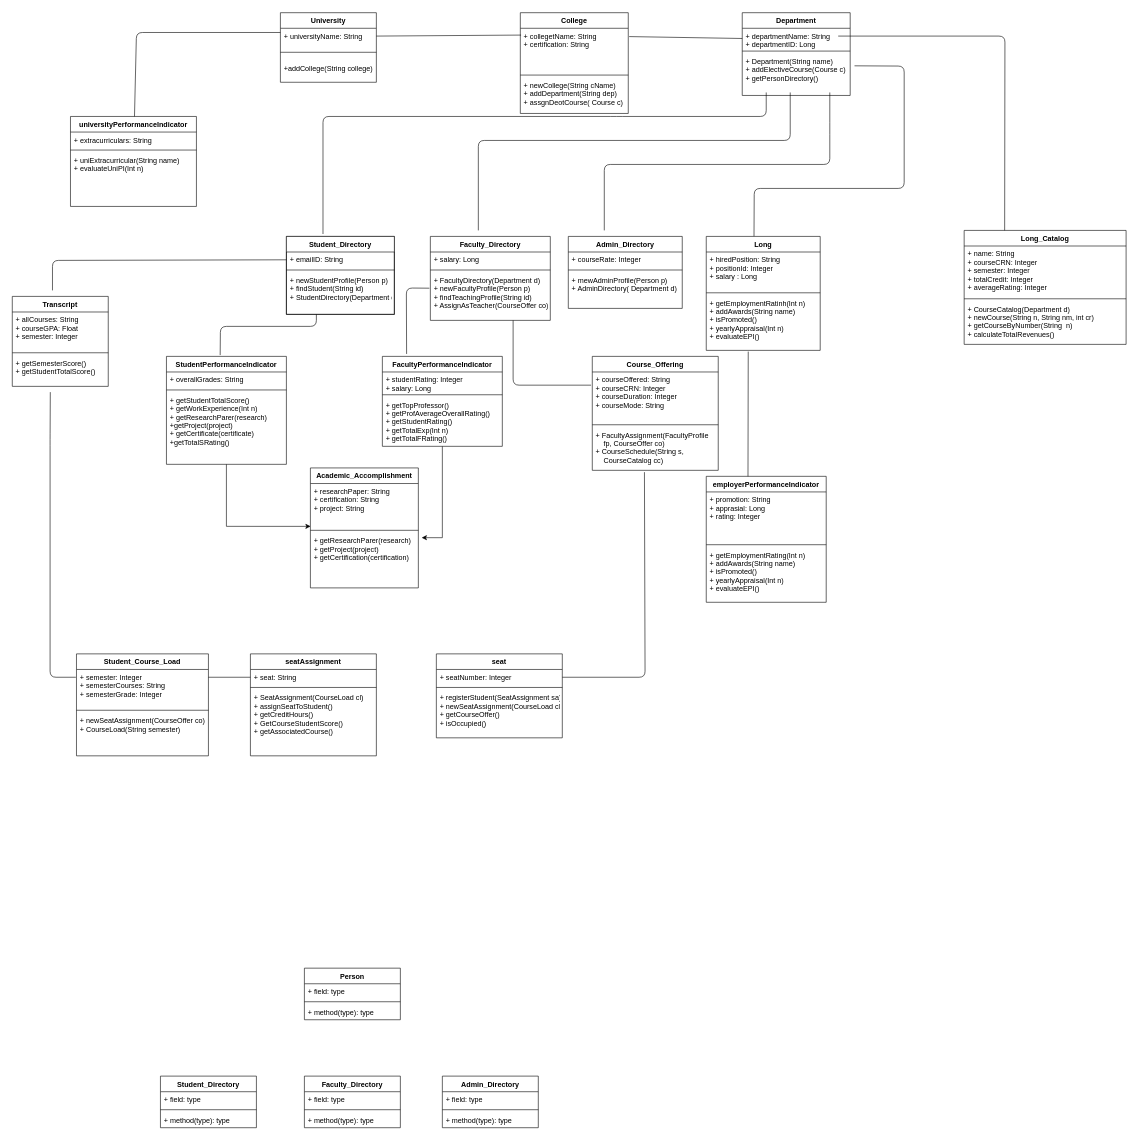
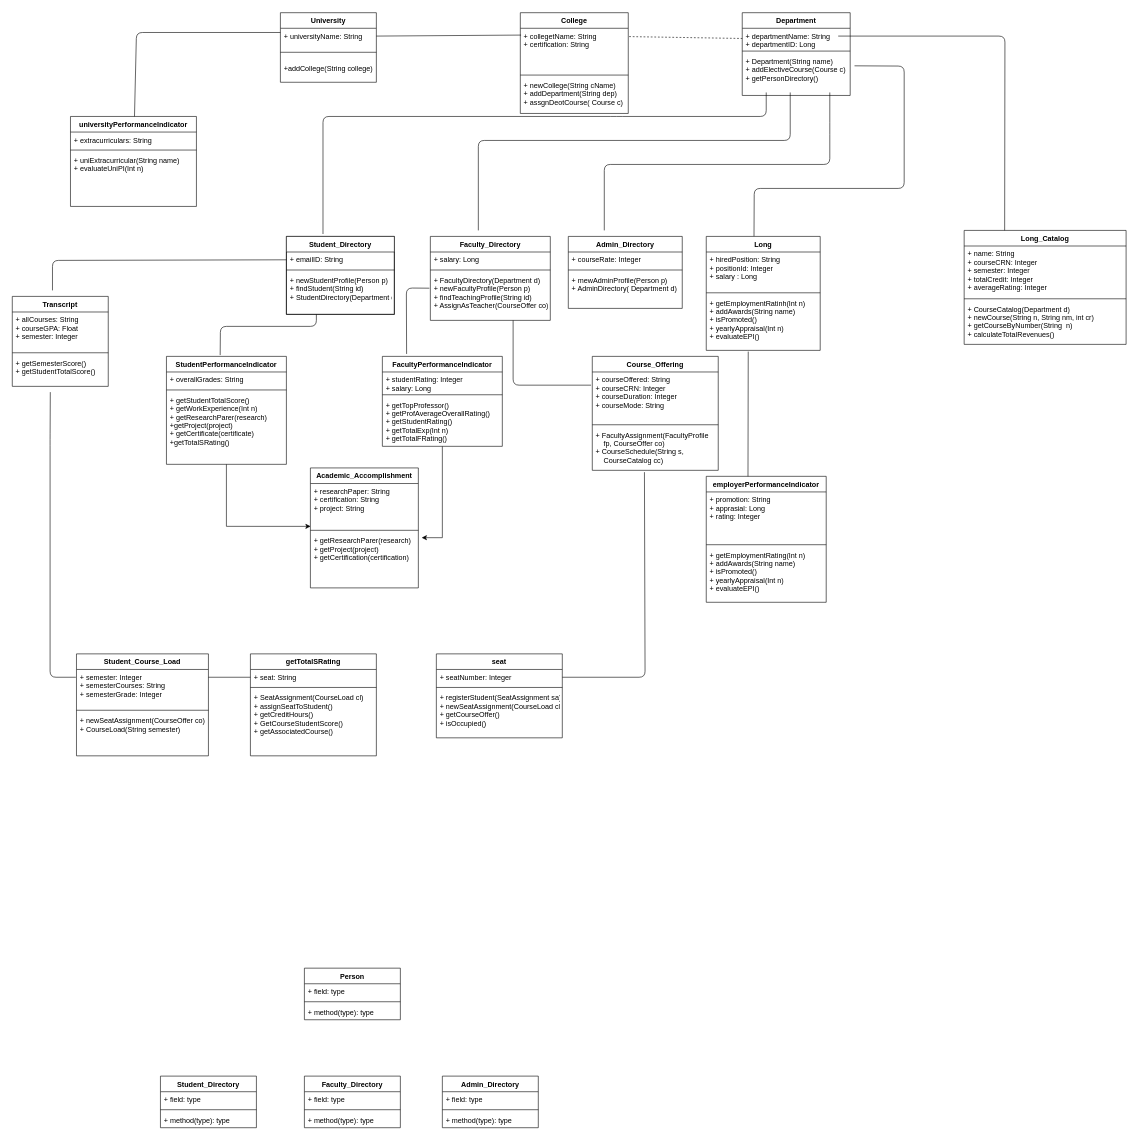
- <mxCell id="87" value="" style="endArrow=none;html=1;exitX=1.008;exitY=0.187;exitDx=0;exitDy=0;entryX=0;entryY=0.5;entryDx=0;entryDy=0;exitPerimeter=0;" parent="1" source="11" target="7" edge="1"><mxGeometry width="50" height="50" relative="1" as="geometry"><mxPoint x="1117" y="133" as="sourcePoint" /><mxPoint x="1167" y="83" as="targetPoint" /></mxGeometry></mxCell>
+ <mxCell id="87" value="" style="endArrow=none;html=1;exitX=1.008;exitY=0.187;exitDx=0;exitDy=0;entryX=0;entryY=0.5;entryDx=0;entryDy=0;exitPerimeter=0;dashed=1;" parent="1" source="11" target="7" edge="1"><mxGeometry width="50" height="50" relative="1" as="geometry"><mxPoint x="1117" y="133" as="sourcePoint" /><mxPoint x="1167" y="83" as="targetPoint" /></mxGeometry></mxCell>
- <mxCell id="57" value="seatAssignment" style="swimlane;fontStyle=1;align=center;verticalAlign=top;childLayout=stackLayout;horizontal=1;startSize=26;horizontalStack=0;resizeParent=1;resizeParentMax=0;resizeLast=0;collapsible=1;marginBottom=0;" parent="1" vertex="1"><mxGeometry x="417" y="1089" width="210" height="170" as="geometry" /></mxCell>
+ <mxCell id="57" value="getTotalSRating" style="swimlane;fontStyle=1;align=center;verticalAlign=top;childLayout=stackLayout;horizontal=1;startSize=26;horizontalStack=0;resizeParent=1;resizeParentMax=0;resizeLast=0;collapsible=1;marginBottom=0;" parent="1" vertex="1"><mxGeometry x="417" y="1089" width="210" height="170" as="geometry" /></mxCell>
